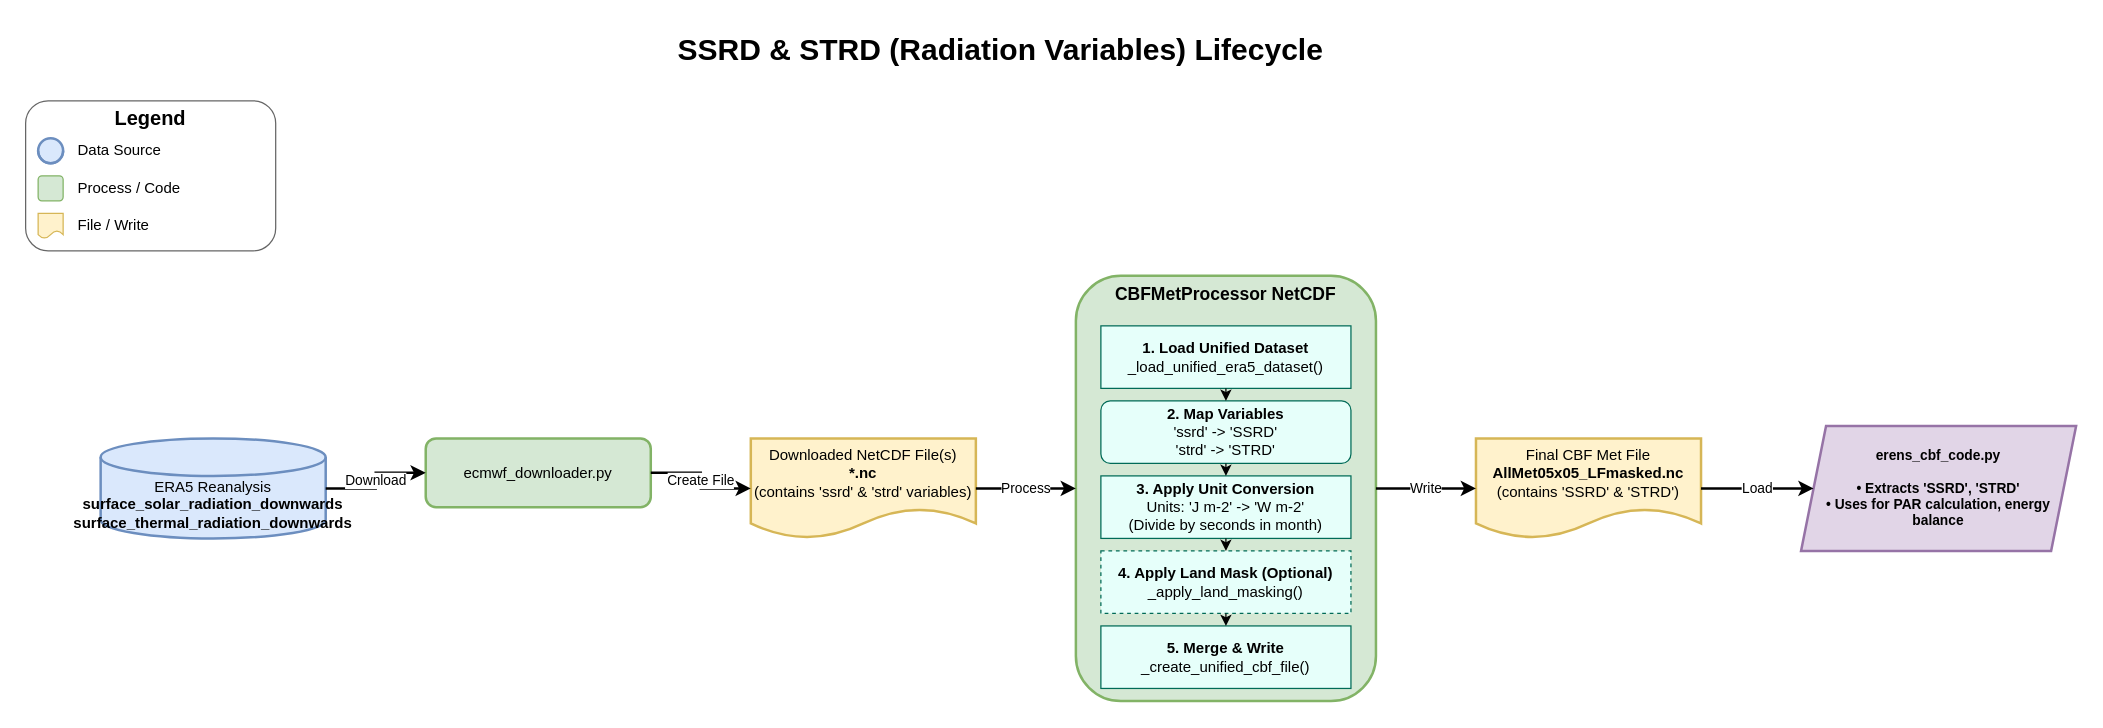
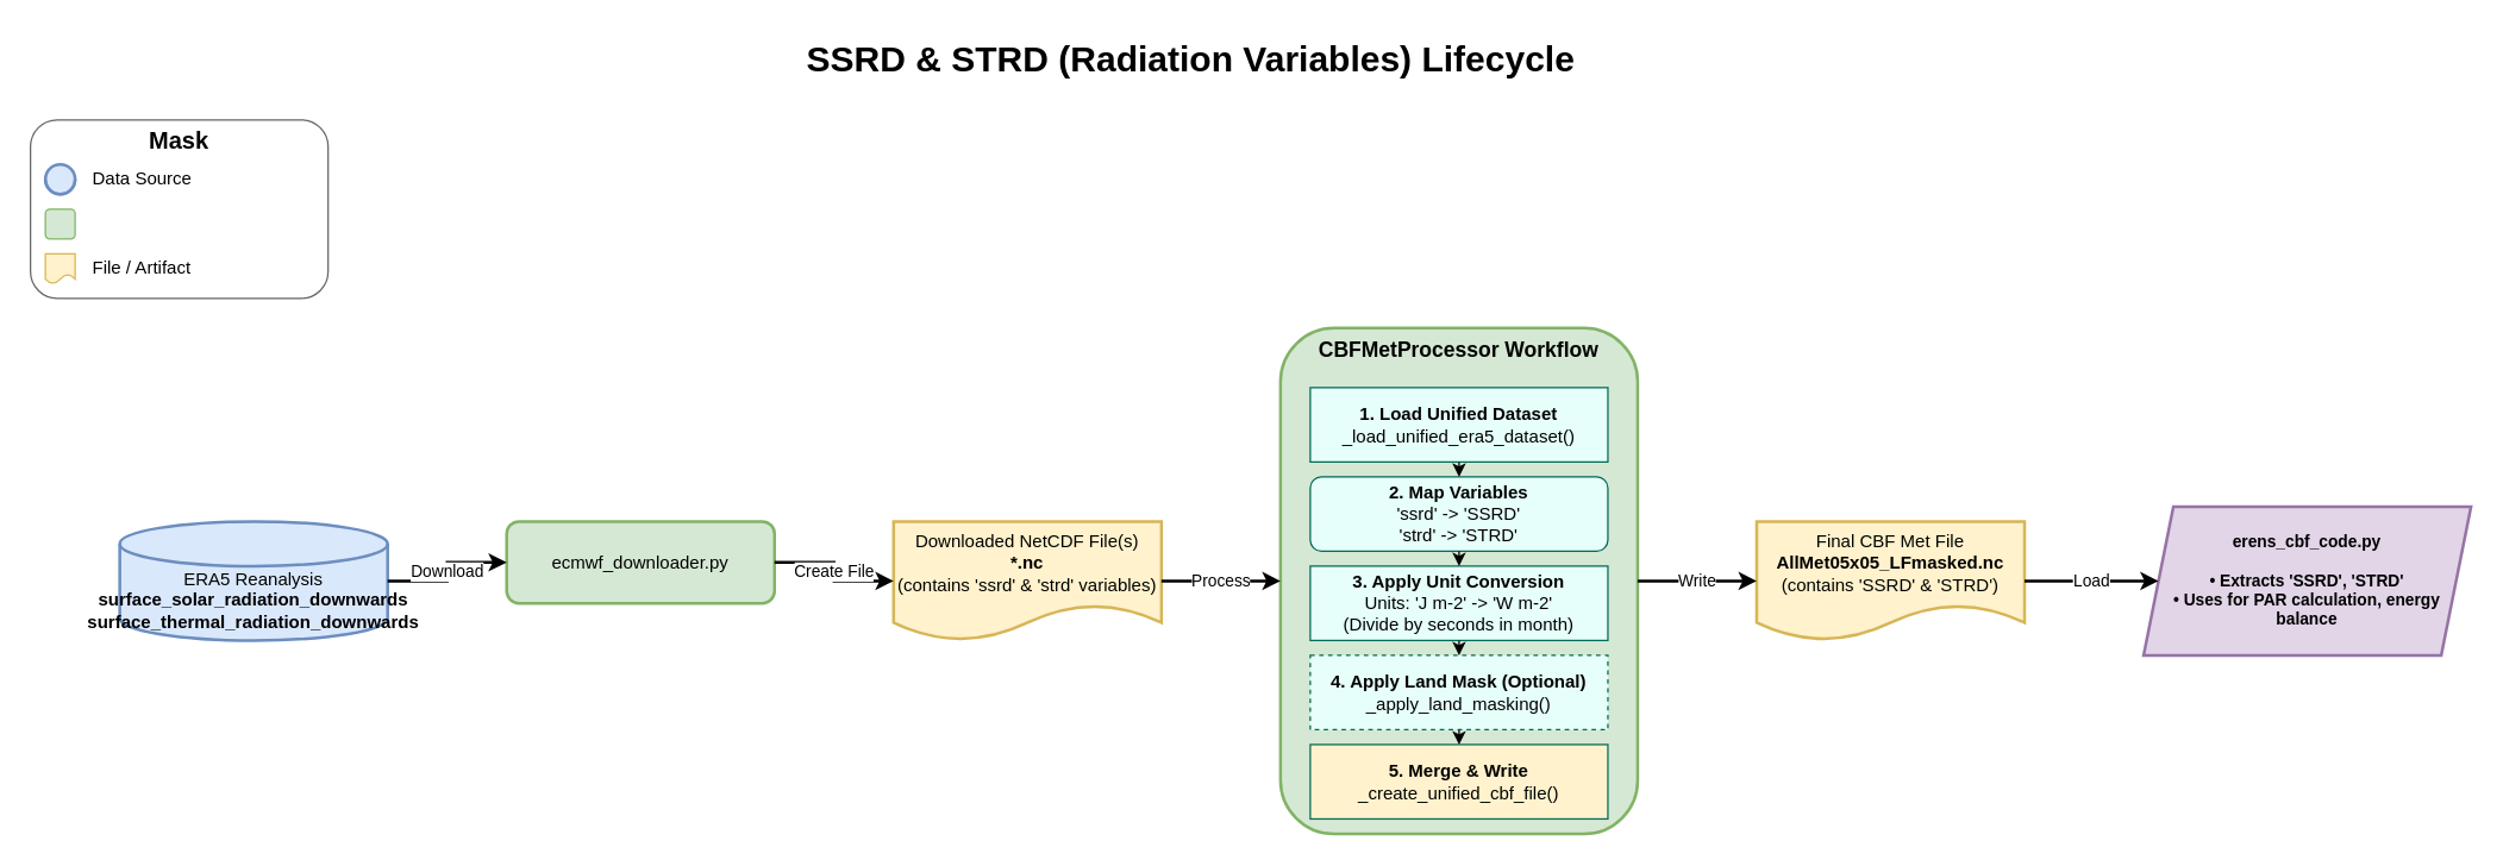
- <mxCell id="4" value="Legend" style="text;html=1;strokeColor=none;fillColor=none;align=center;verticalAlign=middle;whiteSpace=wrap;rounded=0;fontStyle=1;fontSize=16;" parent="1" vertex="1"><mxGeometry x="30" y="84" width="180" height="20" as="geometry" /></mxCell>
+ <mxCell id="4" value="Mask" style="text;html=1;strokeColor=none;fillColor=none;align=center;verticalAlign=middle;whiteSpace=wrap;rounded=0;fontStyle=1;fontSize=16;" parent="1" vertex="1"><mxGeometry x="30" y="84" width="180" height="20" as="geometry" /></mxCell>
- <mxCell id="8" value="Process / Code" style="text;html=1;strokeColor=none;fillColor=none;align=left;verticalAlign=middle;whiteSpace=wrap;rounded=0;" parent="1" vertex="1"><mxGeometry x="60" y="140" width="140" height="20" as="geometry" /></mxCell>
- <mxCell id="10" value="File / Write" style="text;html=1;strokeColor=none;fillColor=none;align=left;verticalAlign=middle;whiteSpace=wrap;rounded=0;" parent="1" vertex="1"><mxGeometry x="60" y="170" width="140" height="20" as="geometry" /></mxCell>
+ <mxCell id="10" value="File / Artifact" style="text;html=1;strokeColor=none;fillColor=none;align=left;verticalAlign=middle;whiteSpace=wrap;rounded=0;" parent="1" vertex="1"><mxGeometry x="60" y="170" width="140" height="20" as="geometry" /></mxCell>
- <mxCell id="14" value="CBFMetProcessor NetCDF" style="rounded=1;whiteSpace=wrap;html=1;strokeWidth=2;fontSize=14;fontStyle=1;align=center;verticalAlign=top;fillColor=#d5e8d4;strokeColor=#82b366;" parent="1" vertex="1"><mxGeometry x="860" y="220" width="240" height="340" as="geometry" /></mxCell>
+ <mxCell id="14" value="CBFMetProcessor Workflow" style="rounded=1;whiteSpace=wrap;html=1;strokeWidth=2;fontSize=14;fontStyle=1;align=center;verticalAlign=top;fillColor=#d5e8d4;strokeColor=#82b366;" parent="1" vertex="1"><mxGeometry x="860" y="220" width="240" height="340" as="geometry" /></mxCell>
- <mxCell id="19" value="&lt;b&gt;5. Merge &amp;amp; Write&lt;/b&gt;&lt;br&gt;_create_unified_cbf_file()" style="rounded=0;whiteSpace=wrap;html=1;align=center;fillColor=#e6fffa;strokeColor=#006b57;" parent="14" vertex="1"><mxGeometry x="20" y="280" width="200" height="50" as="geometry" /></mxCell>
+ <mxCell id="19" value="&lt;b&gt;5. Merge &amp;amp; Write&lt;/b&gt;&lt;br&gt;_create_unified_cbf_file()" style="rounded=0;whiteSpace=wrap;html=1;align=center;fillColor=#fff2cc;strokeColor=#006b57;" parent="14" vertex="1"><mxGeometry x="20" y="280" width="200" height="50" as="geometry" /></mxCell>
